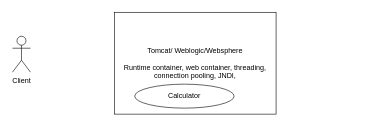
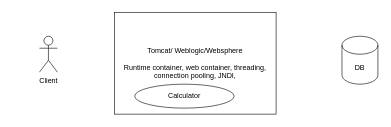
- <mxCell id="4" value="Client" style="shape=umlActor;verticalLabelPosition=bottom;verticalAlign=top;html=1;outlineConnect=0;" vertex="1" parent="1"><mxGeometry x="20" y="60" width="30" height="60" as="geometry" /></mxCell>
+ <mxCell id="4" value="Client" style="shape=umlActor;verticalLabelPosition=bottom;verticalAlign=top;html=1;outlineConnect=0;" vertex="1" parent="1"><mxGeometry x="65" y="60" width="30" height="60" as="geometry" /></mxCell>
+ <mxCell id="5" value="DB" style="shape=cylinder3;whiteSpace=wrap;html=1;boundedLbl=1;backgroundOutline=1;size=15;" vertex="1" parent="1"><mxGeometry x="570" y="60" width="60" height="80" as="geometry" /></mxCell>
